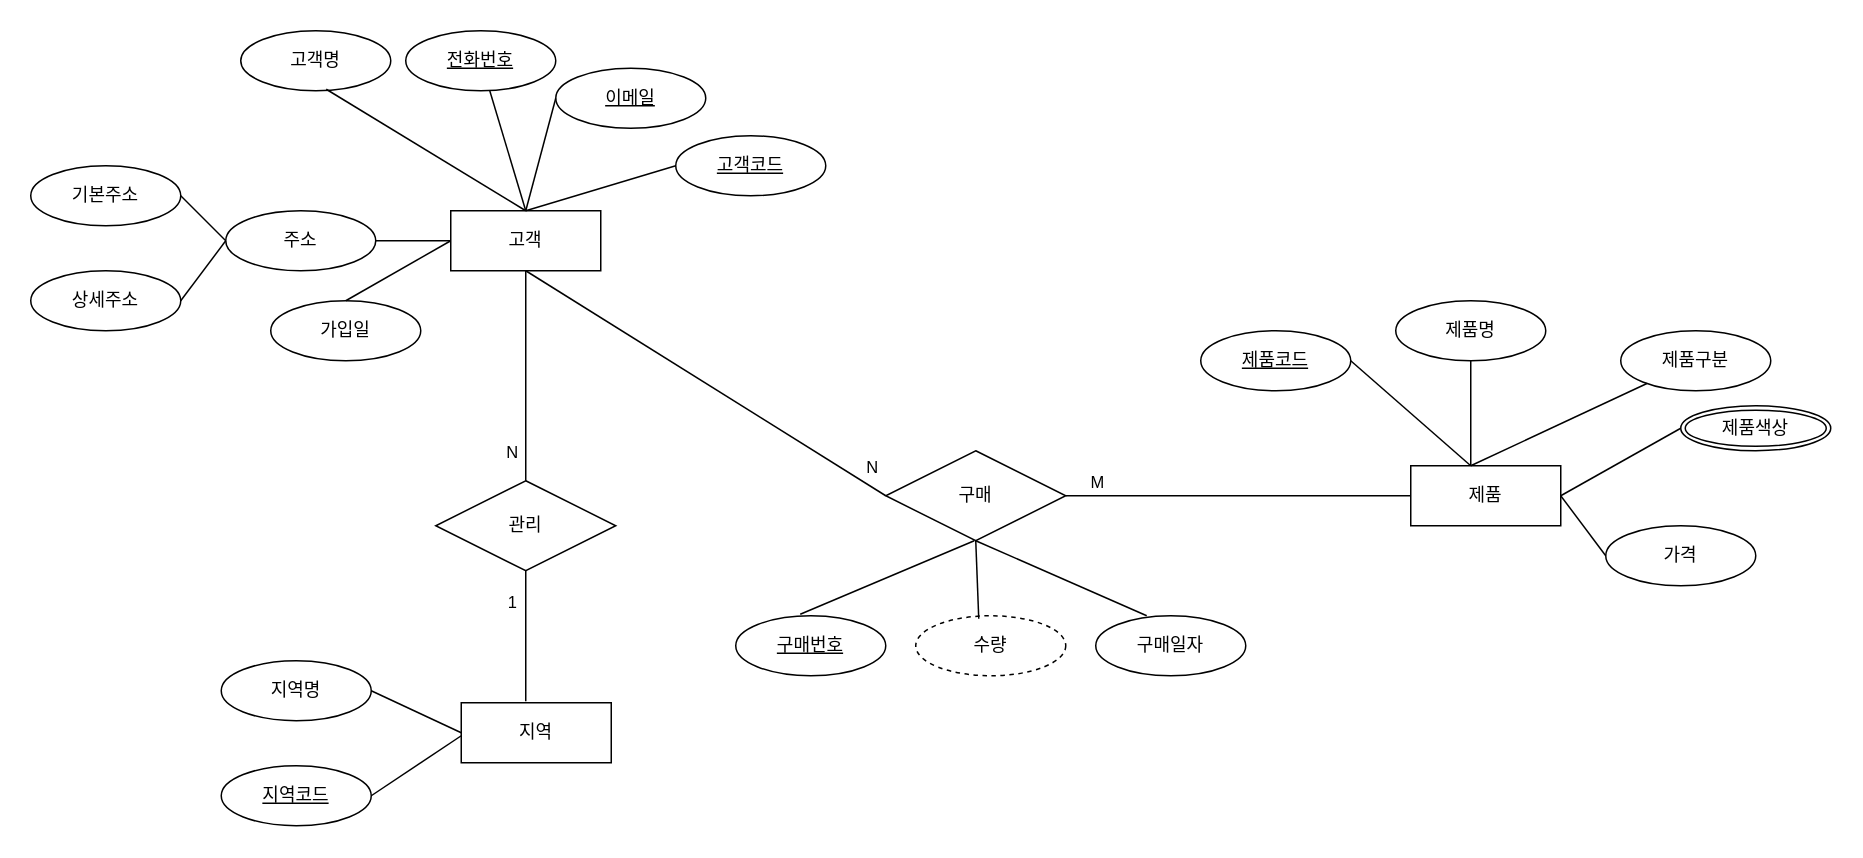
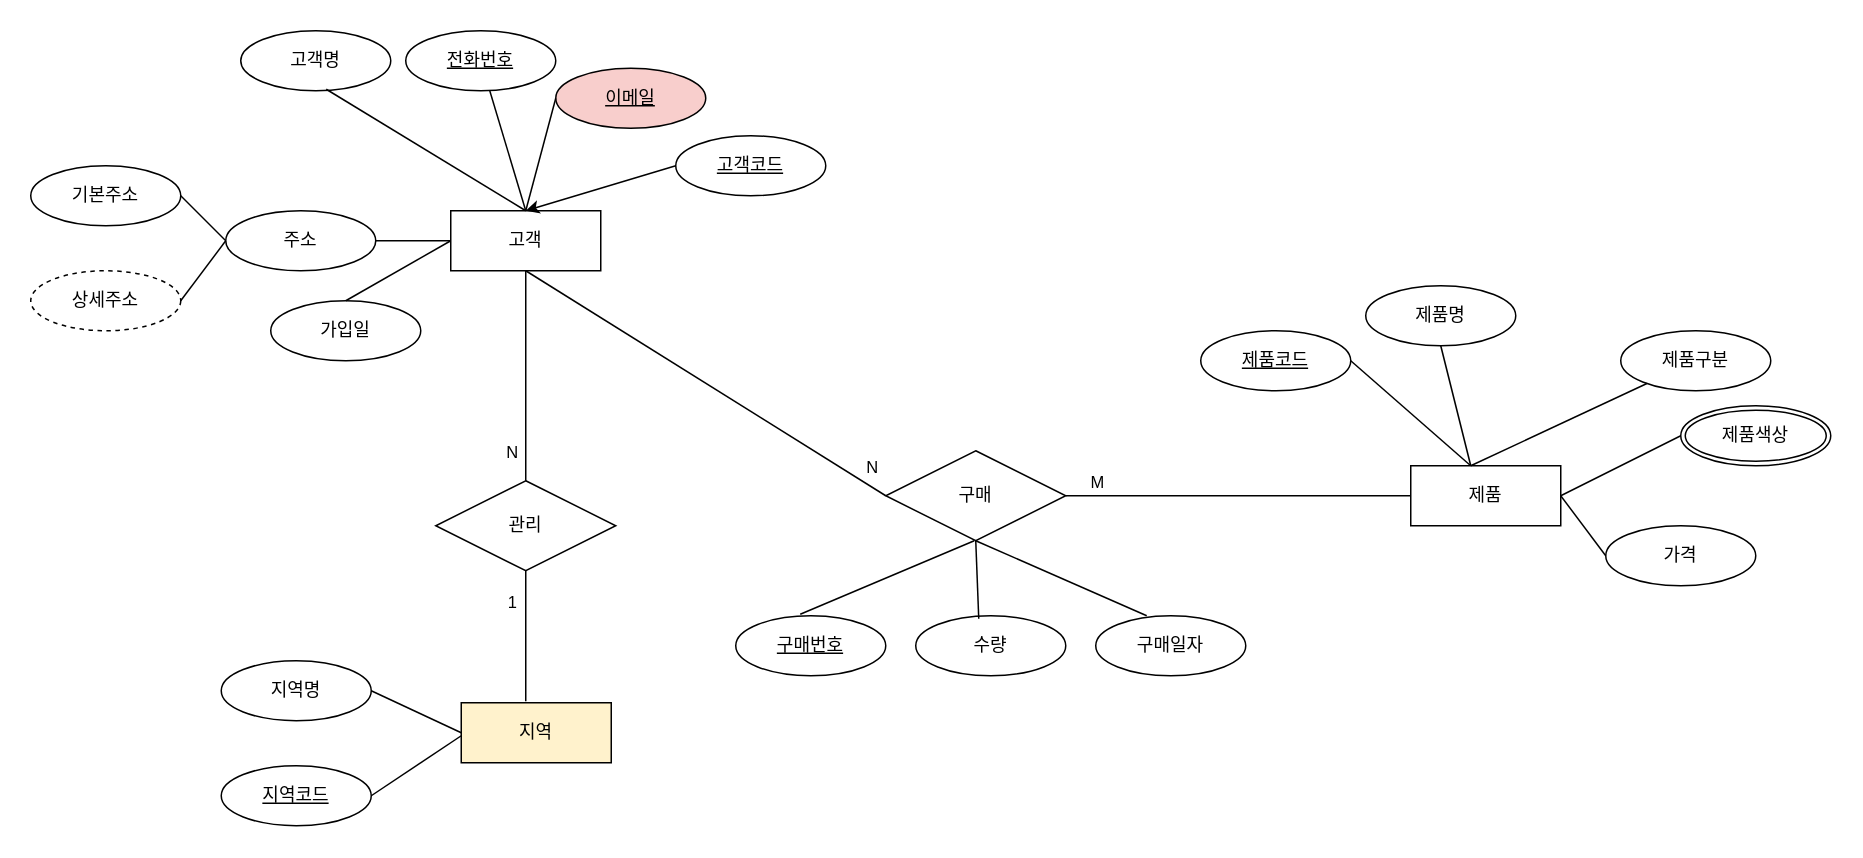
- <mxCell id="7" value="이메일" style="ellipse;whiteSpace=wrap;html=1;align=center;fontStyle=4;" vertex="1" parent="1"><mxGeometry x="370" y="45" width="100" height="40" as="geometry" /></mxCell>
+ <mxCell id="7" value="이메일" style="ellipse;whiteSpace=wrap;html=1;align=center;fontStyle=4;fillColor=#f8cecc;" vertex="1" parent="1"><mxGeometry x="370" y="45" width="100" height="40" as="geometry" /></mxCell>
- <mxCell id="10" value="" style="endArrow=none;html=1;rounded=0;entryX=0.5;entryY=0;entryDx=0;entryDy=0;exitX=0;exitY=0.5;exitDx=0;exitDy=0;" edge="1" parent="1" source="9" target="2"><mxGeometry relative="1" as="geometry"><mxPoint x="450" y="120" as="sourcePoint" /><mxPoint x="376" y="149" as="targetPoint" /></mxGeometry></mxCell>
+ <mxCell id="10" value="" style="endArrow=classic;html=1;rounded=0;entryX=0.5;entryY=0;entryDx=0;entryDy=0;exitX=0;exitY=0.5;exitDx=0;exitDy=0;" edge="1" parent="1" source="9" target="2"><mxGeometry relative="1" as="geometry"><mxPoint x="450" y="120" as="sourcePoint" /><mxPoint x="376" y="149" as="targetPoint" /></mxGeometry></mxCell>
- <mxCell id="14" value="상세주소" style="ellipse;whiteSpace=wrap;html=1;align=center;" vertex="1" parent="1"><mxGeometry x="20" y="180" width="100" height="40" as="geometry" /></mxCell>
+ <mxCell id="14" value="상세주소" style="ellipse;whiteSpace=wrap;html=1;align=center;dashed=1;" vertex="1" parent="1"><mxGeometry x="20" y="180" width="100" height="40" as="geometry" /></mxCell>
- <mxCell id="25" value="제품명" style="ellipse;whiteSpace=wrap;html=1;align=center;" vertex="1" parent="1"><mxGeometry x="930" y="200" width="100" height="40" as="geometry" /></mxCell>
+ <mxCell id="25" value="제품명" style="ellipse;whiteSpace=wrap;html=1;align=center;" vertex="1" parent="1"><mxGeometry x="910" y="190" width="100" height="40" as="geometry" /></mxCell>
- <mxCell id="31" value="제품색상" style="ellipse;shape=doubleEllipse;margin=3;whiteSpace=wrap;html=1;align=center;" vertex="1" parent="1"><mxGeometry x="1120" y="270" width="100" height="30" as="geometry" /></mxCell>
+ <mxCell id="31" value="제품색상" style="ellipse;shape=doubleEllipse;margin=3;whiteSpace=wrap;html=1;align=center;" vertex="1" parent="1"><mxGeometry x="1120" y="270" width="100" height="40" as="geometry" /></mxCell>
- <mxCell id="46" value="수량" style="ellipse;whiteSpace=wrap;html=1;align=center;dashed=1;" vertex="1" parent="1"><mxGeometry x="610" y="410" width="100" height="40" as="geometry" /></mxCell>
+ <mxCell id="46" value="수량" style="ellipse;whiteSpace=wrap;html=1;align=center;" vertex="1" parent="1"><mxGeometry x="610" y="410" width="100" height="40" as="geometry" /></mxCell>
- <mxCell id="19" value="지역" style="whiteSpace=wrap;html=1;align=center;" vertex="1" parent="1"><mxGeometry x="307" y="468" width="100" height="40" as="geometry" /></mxCell>
+ <mxCell id="19" value="지역" style="whiteSpace=wrap;html=1;align=center;fillColor=#fff2cc;" vertex="1" parent="1"><mxGeometry x="307" y="468" width="100" height="40" as="geometry" /></mxCell>
